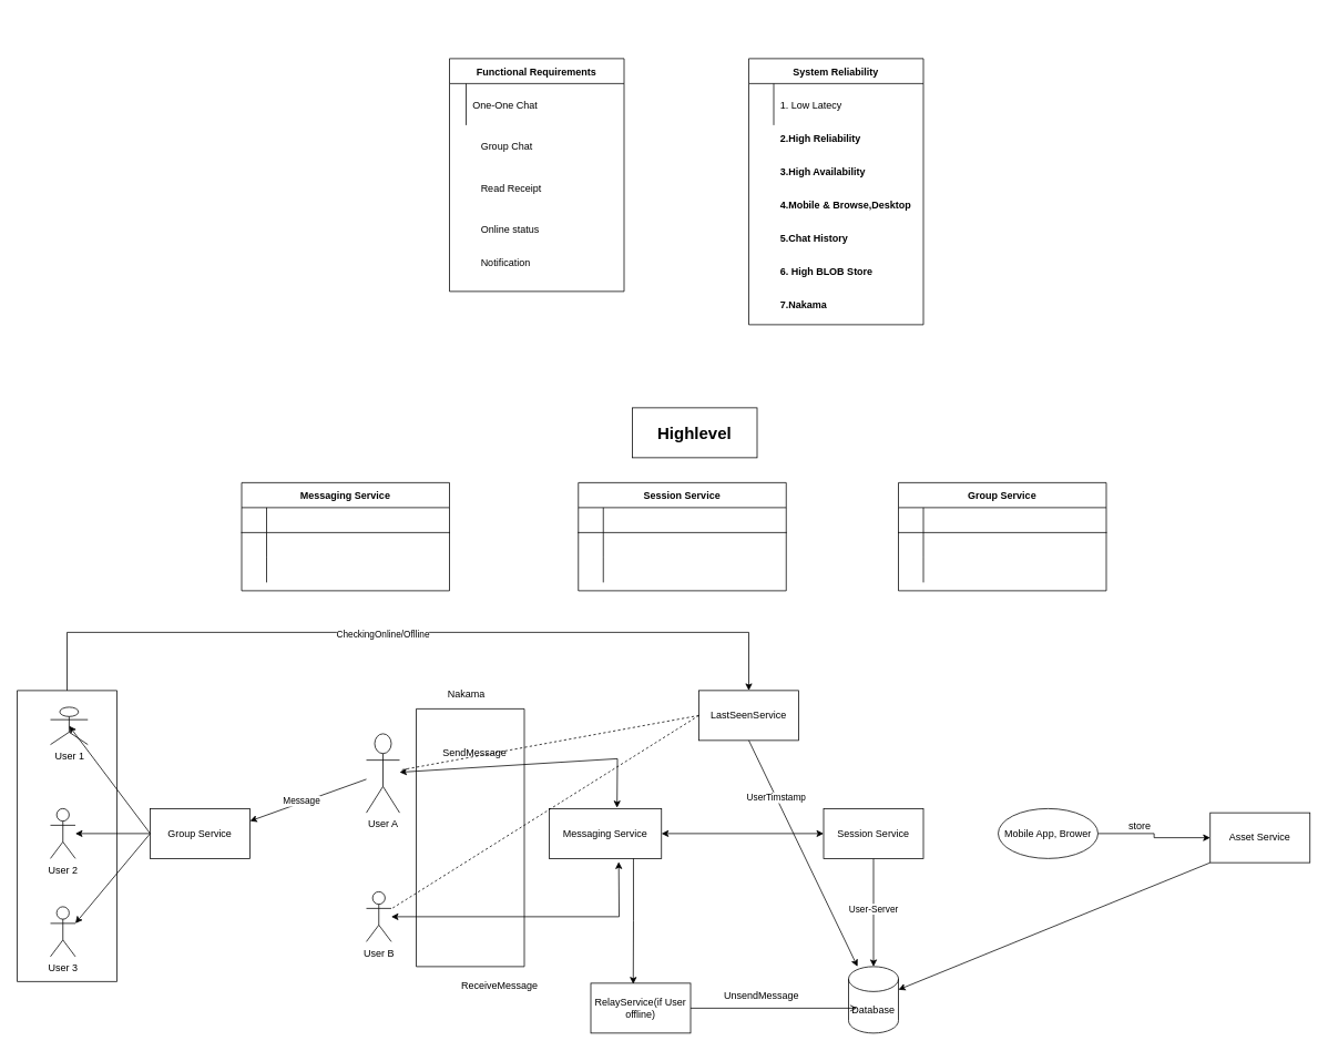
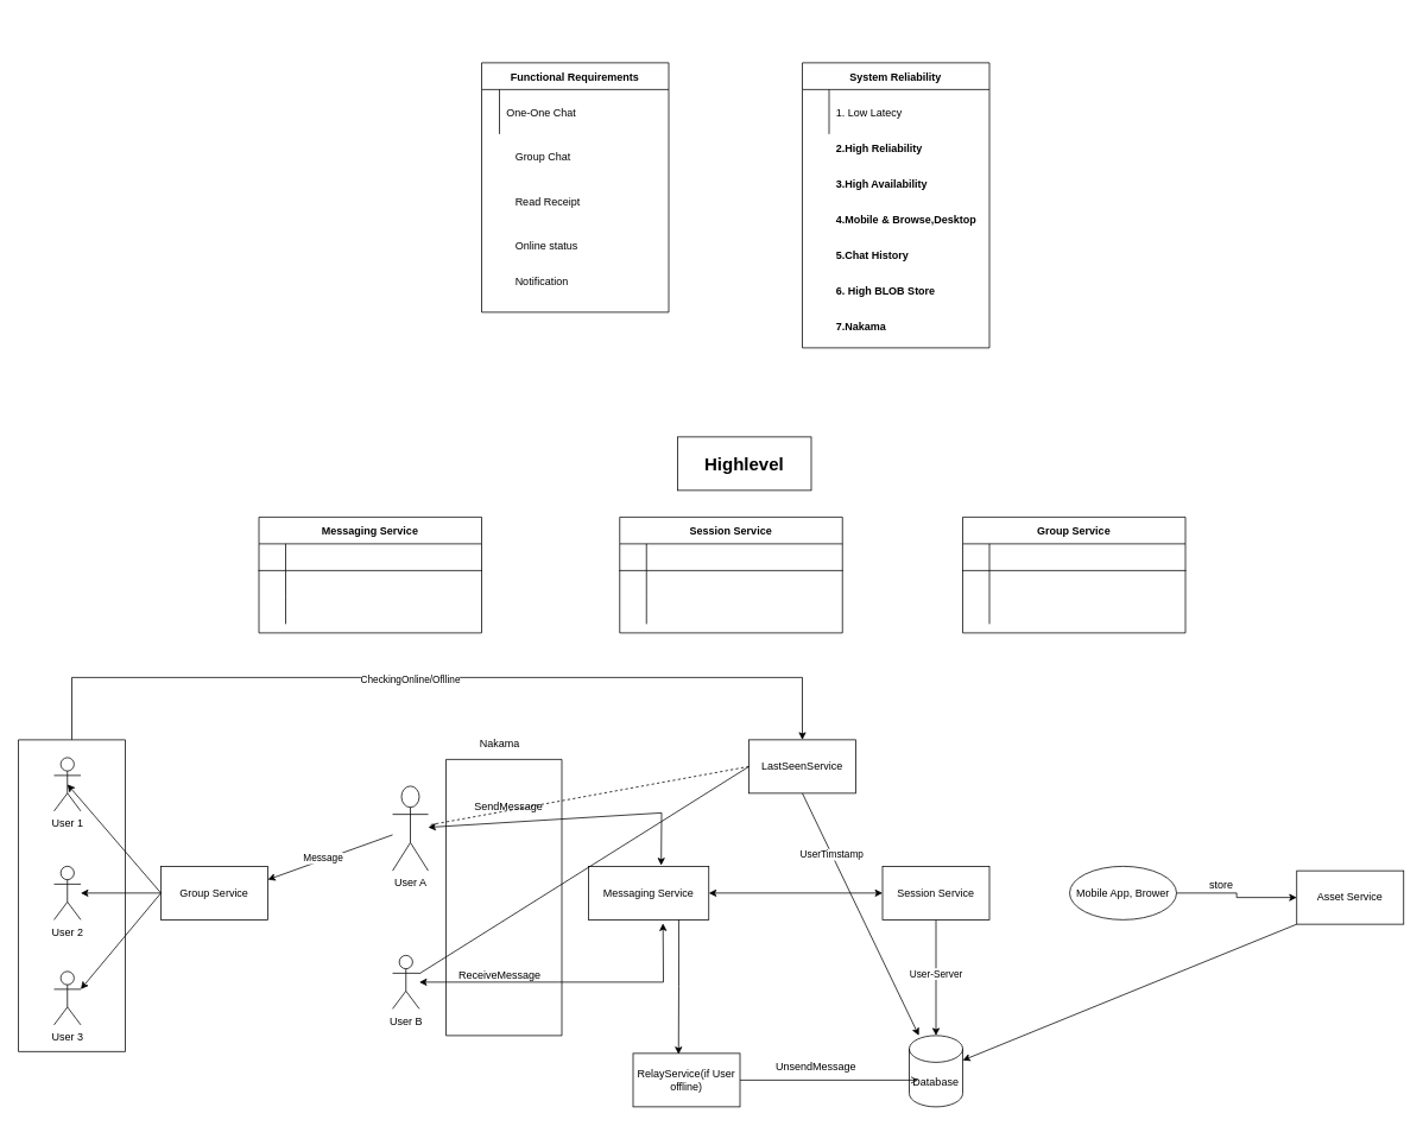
- <mxCell id="93" value="User 1" style="shape=umlActor;verticalLabelPosition=bottom;verticalAlign=top;html=1;outlineConnect=0;" vertex="1" parent="1"><mxGeometry x="60" y="850" width="45" height="45" as="geometry" /></mxCell>
+ <mxCell id="93" value="User 1" style="shape=umlActor;verticalLabelPosition=bottom;verticalAlign=top;html=1;outlineConnect=0;" vertex="1" parent="1"><mxGeometry x="60" y="850" width="30" height="60" as="geometry" /></mxCell>
- <mxCell id="84" value="" style="endArrow=none;dashed=1;html=1;rounded=0;exitX=0;exitY=0.5;exitDx=0;exitDy=0;" edge="1" parent="1" source="80" target="61"><mxGeometry width="50" height="50" relative="1" as="geometry"><mxPoint x="1390" y="972" as="sourcePoint" /><mxPoint x="1440" y="922" as="targetPoint" /></mxGeometry></mxCell>
+ <mxCell id="84" value="" style="endArrow=none;dashed=0;html=1;rounded=0;exitX=0;exitY=0.5;exitDx=0;exitDy=0;" edge="1" parent="1" source="80" target="61"><mxGeometry width="50" height="50" relative="1" as="geometry"><mxPoint x="1390" y="972" as="sourcePoint" /><mxPoint x="1440" y="922" as="targetPoint" /></mxGeometry></mxCell>
- <mxCell id="70" value="ReceiveMessage" style="text;html=1;align=center;verticalAlign=middle;resizable=0;points=[];autosize=1;strokeColor=none;fillColor=none;" vertex="1" parent="1"><mxGeometry x="540" y="1170" width="120" height="30" as="geometry" /></mxCell>
+ <mxCell id="70" value="ReceiveMessage" style="text;html=1;align=center;verticalAlign=middle;resizable=0;points=[];autosize=1;strokeColor=none;fillColor=none;" vertex="1" parent="1"><mxGeometry x="500" y="1080" width="120" height="30" as="geometry" /></mxCell>
